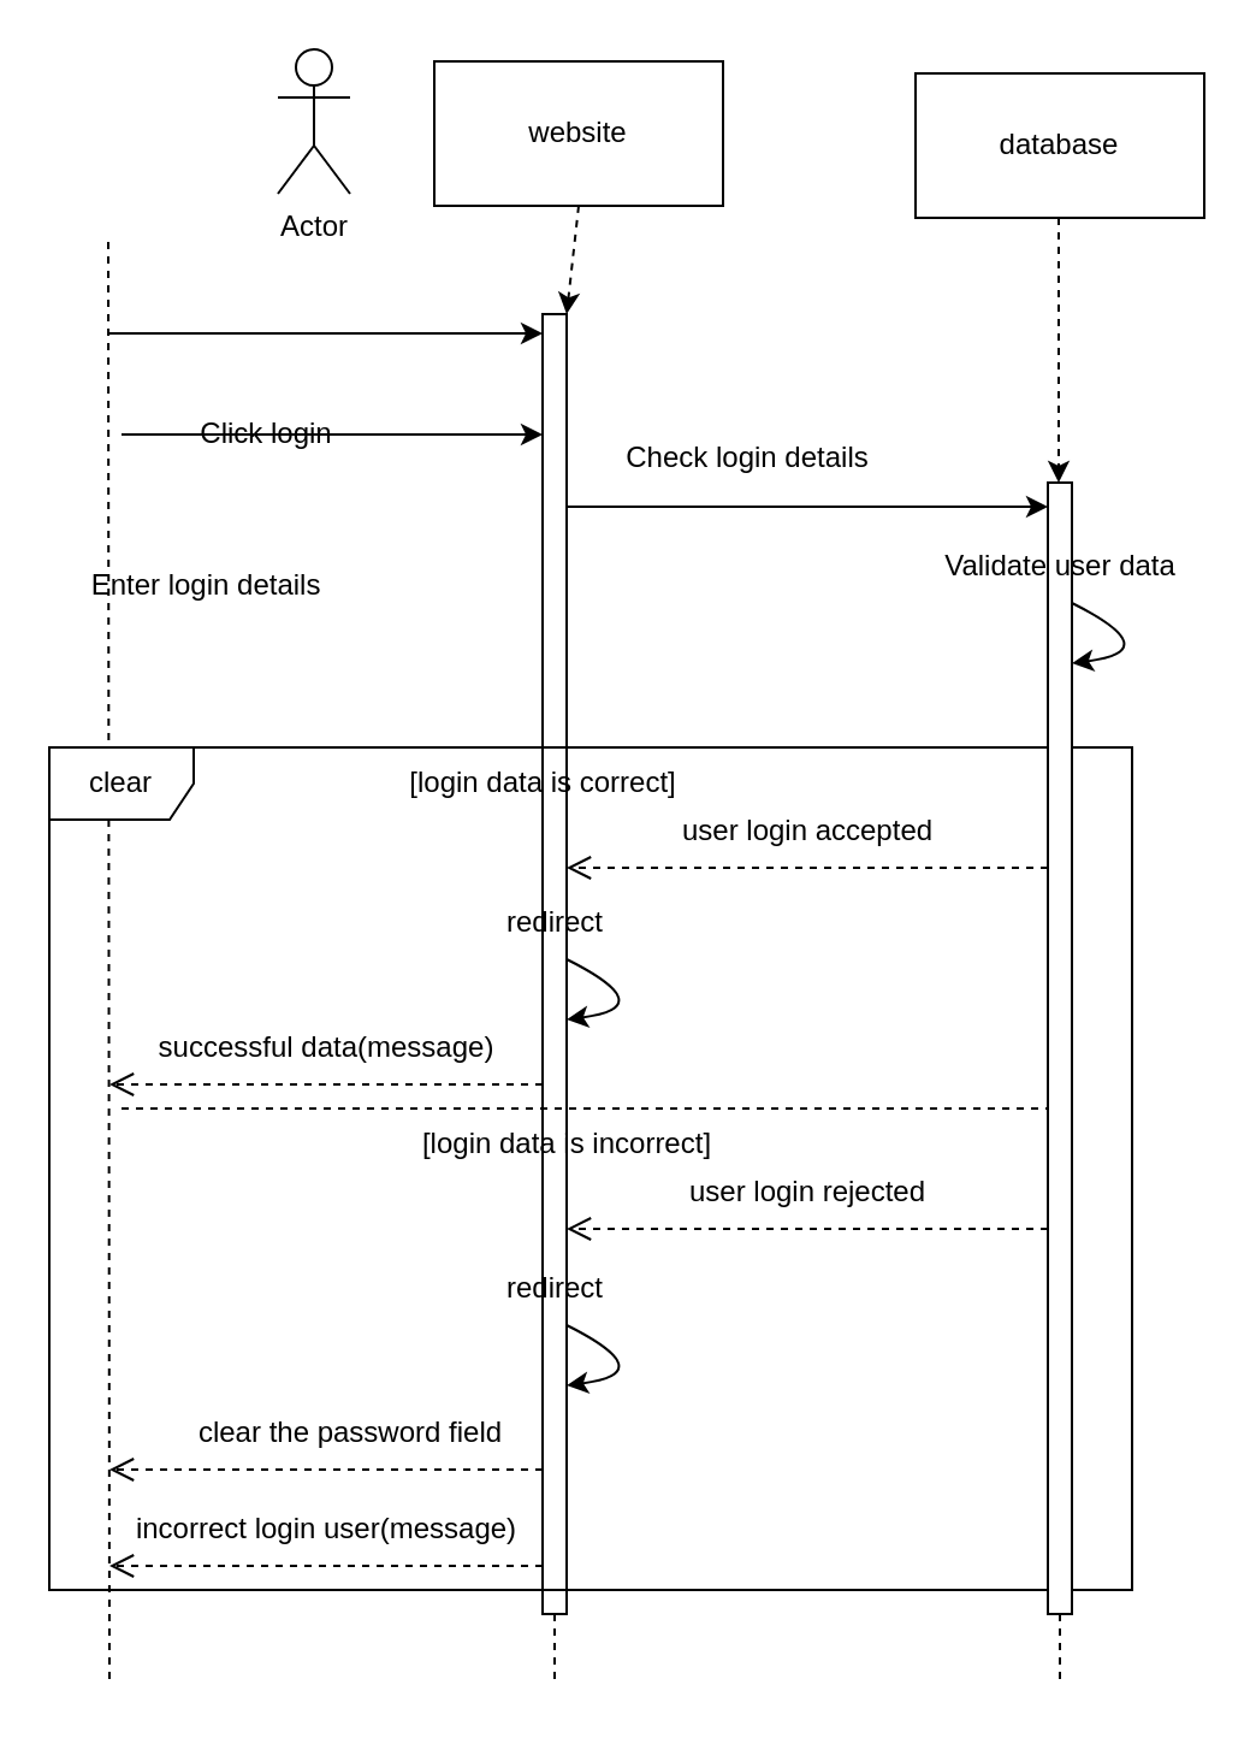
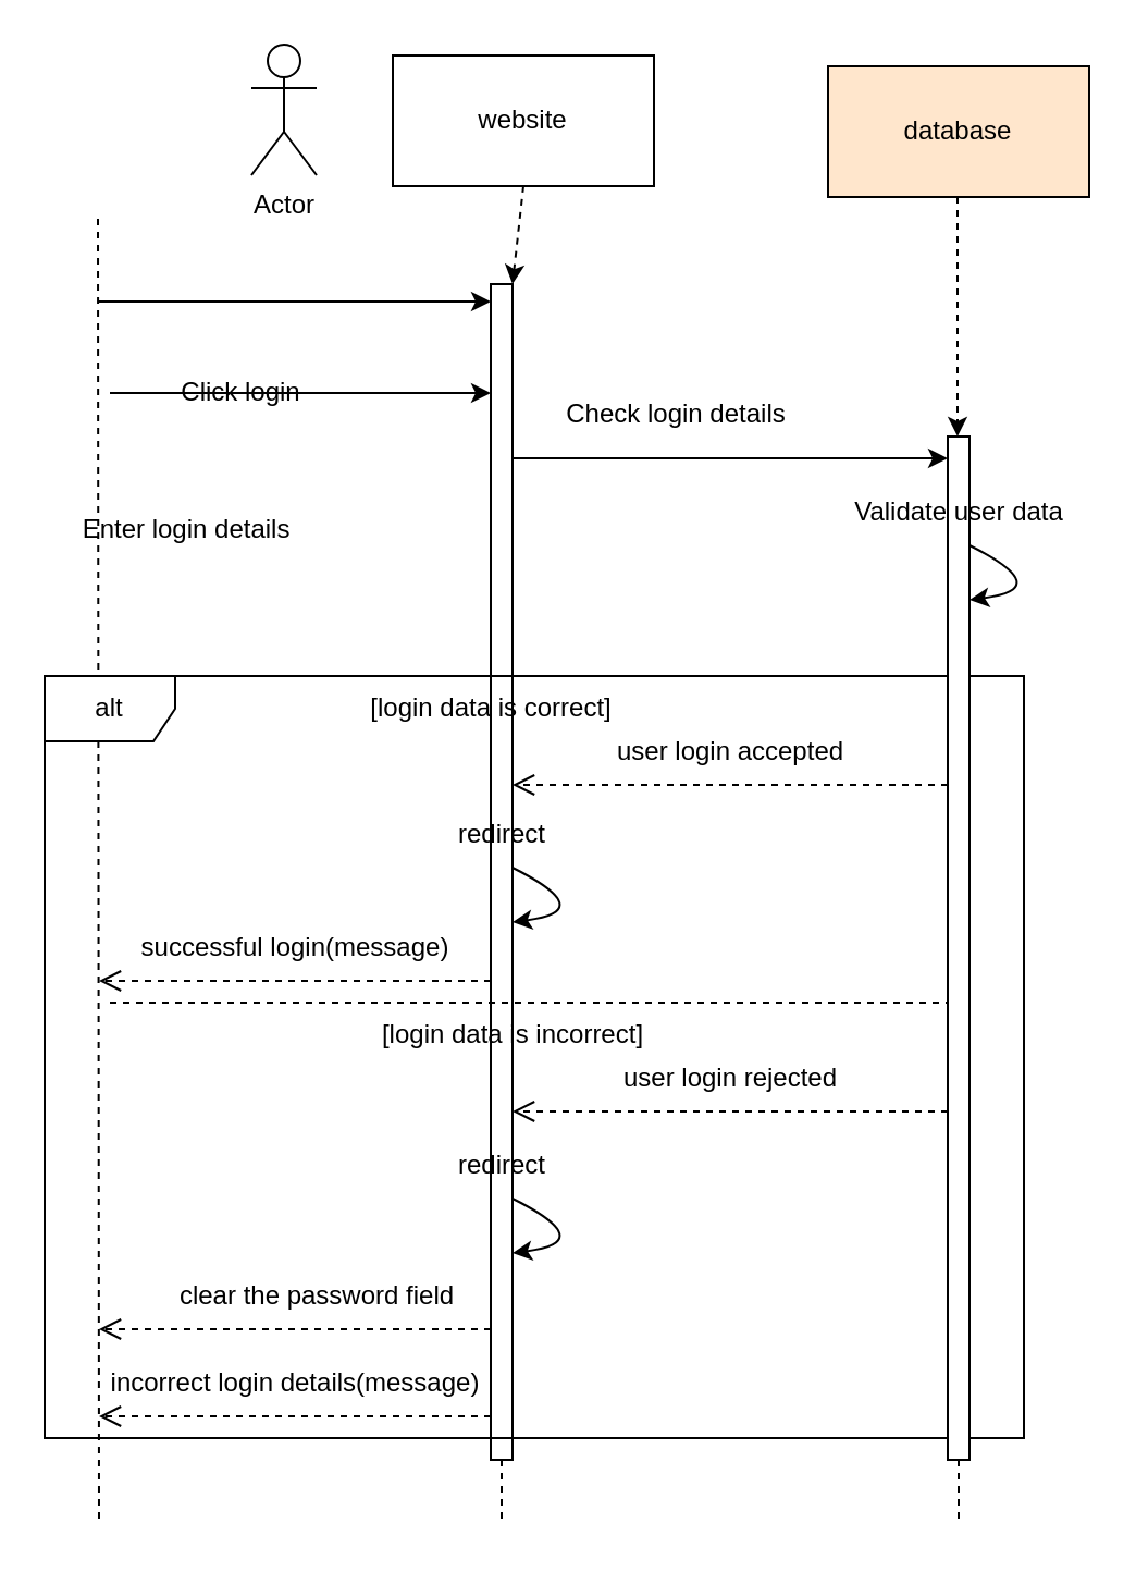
- <mxCell id="7" value="database" style="rounded=0;whiteSpace=wrap;html=1;" parent="1" vertex="1"><mxGeometry x="380" y="30" width="120" height="60" as="geometry" /></mxCell>
+ <mxCell id="7" value="database" style="rounded=0;whiteSpace=wrap;html=1;fillColor=#ffe6cc;" parent="1" vertex="1"><mxGeometry x="380" y="30" width="120" height="60" as="geometry" /></mxCell>
- <mxCell id="15" value="clear" style="shape=umlFrame;whiteSpace=wrap;html=1;pointerEvents=0;" parent="1" vertex="1"><mxGeometry x="20" y="310" width="450" height="350" as="geometry" /></mxCell>
+ <mxCell id="15" value="alt" style="shape=umlFrame;whiteSpace=wrap;html=1;pointerEvents=0;" parent="1" vertex="1"><mxGeometry x="20" y="310" width="450" height="350" as="geometry" /></mxCell>
- <mxCell id="20" value="successful data(message)" style="text;html=1;align=center;verticalAlign=middle;resizable=0;points=[];autosize=1;strokeColor=none;fillColor=none;" parent="1" vertex="1"><mxGeometry x="50" y="420" width="170" height="30" as="geometry" /></mxCell>
+ <mxCell id="20" value="successful login(message)" style="text;html=1;align=center;verticalAlign=middle;resizable=0;points=[];autosize=1;strokeColor=none;fillColor=none;" parent="1" vertex="1"><mxGeometry x="50" y="420" width="170" height="30" as="geometry" /></mxCell>
- <mxCell id="32" value="incorrect login user(message)" style="text;html=1;align=center;verticalAlign=middle;resizable=0;points=[];autosize=1;strokeColor=none;fillColor=none;" parent="1" vertex="1"><mxGeometry x="35" y="620" width="200" height="30" as="geometry" /></mxCell>
+ <mxCell id="32" value="incorrect login details(message)" style="text;html=1;align=center;verticalAlign=middle;resizable=0;points=[];autosize=1;strokeColor=none;fillColor=none;" parent="1" vertex="1"><mxGeometry x="35" y="620" width="200" height="30" as="geometry" /></mxCell>
